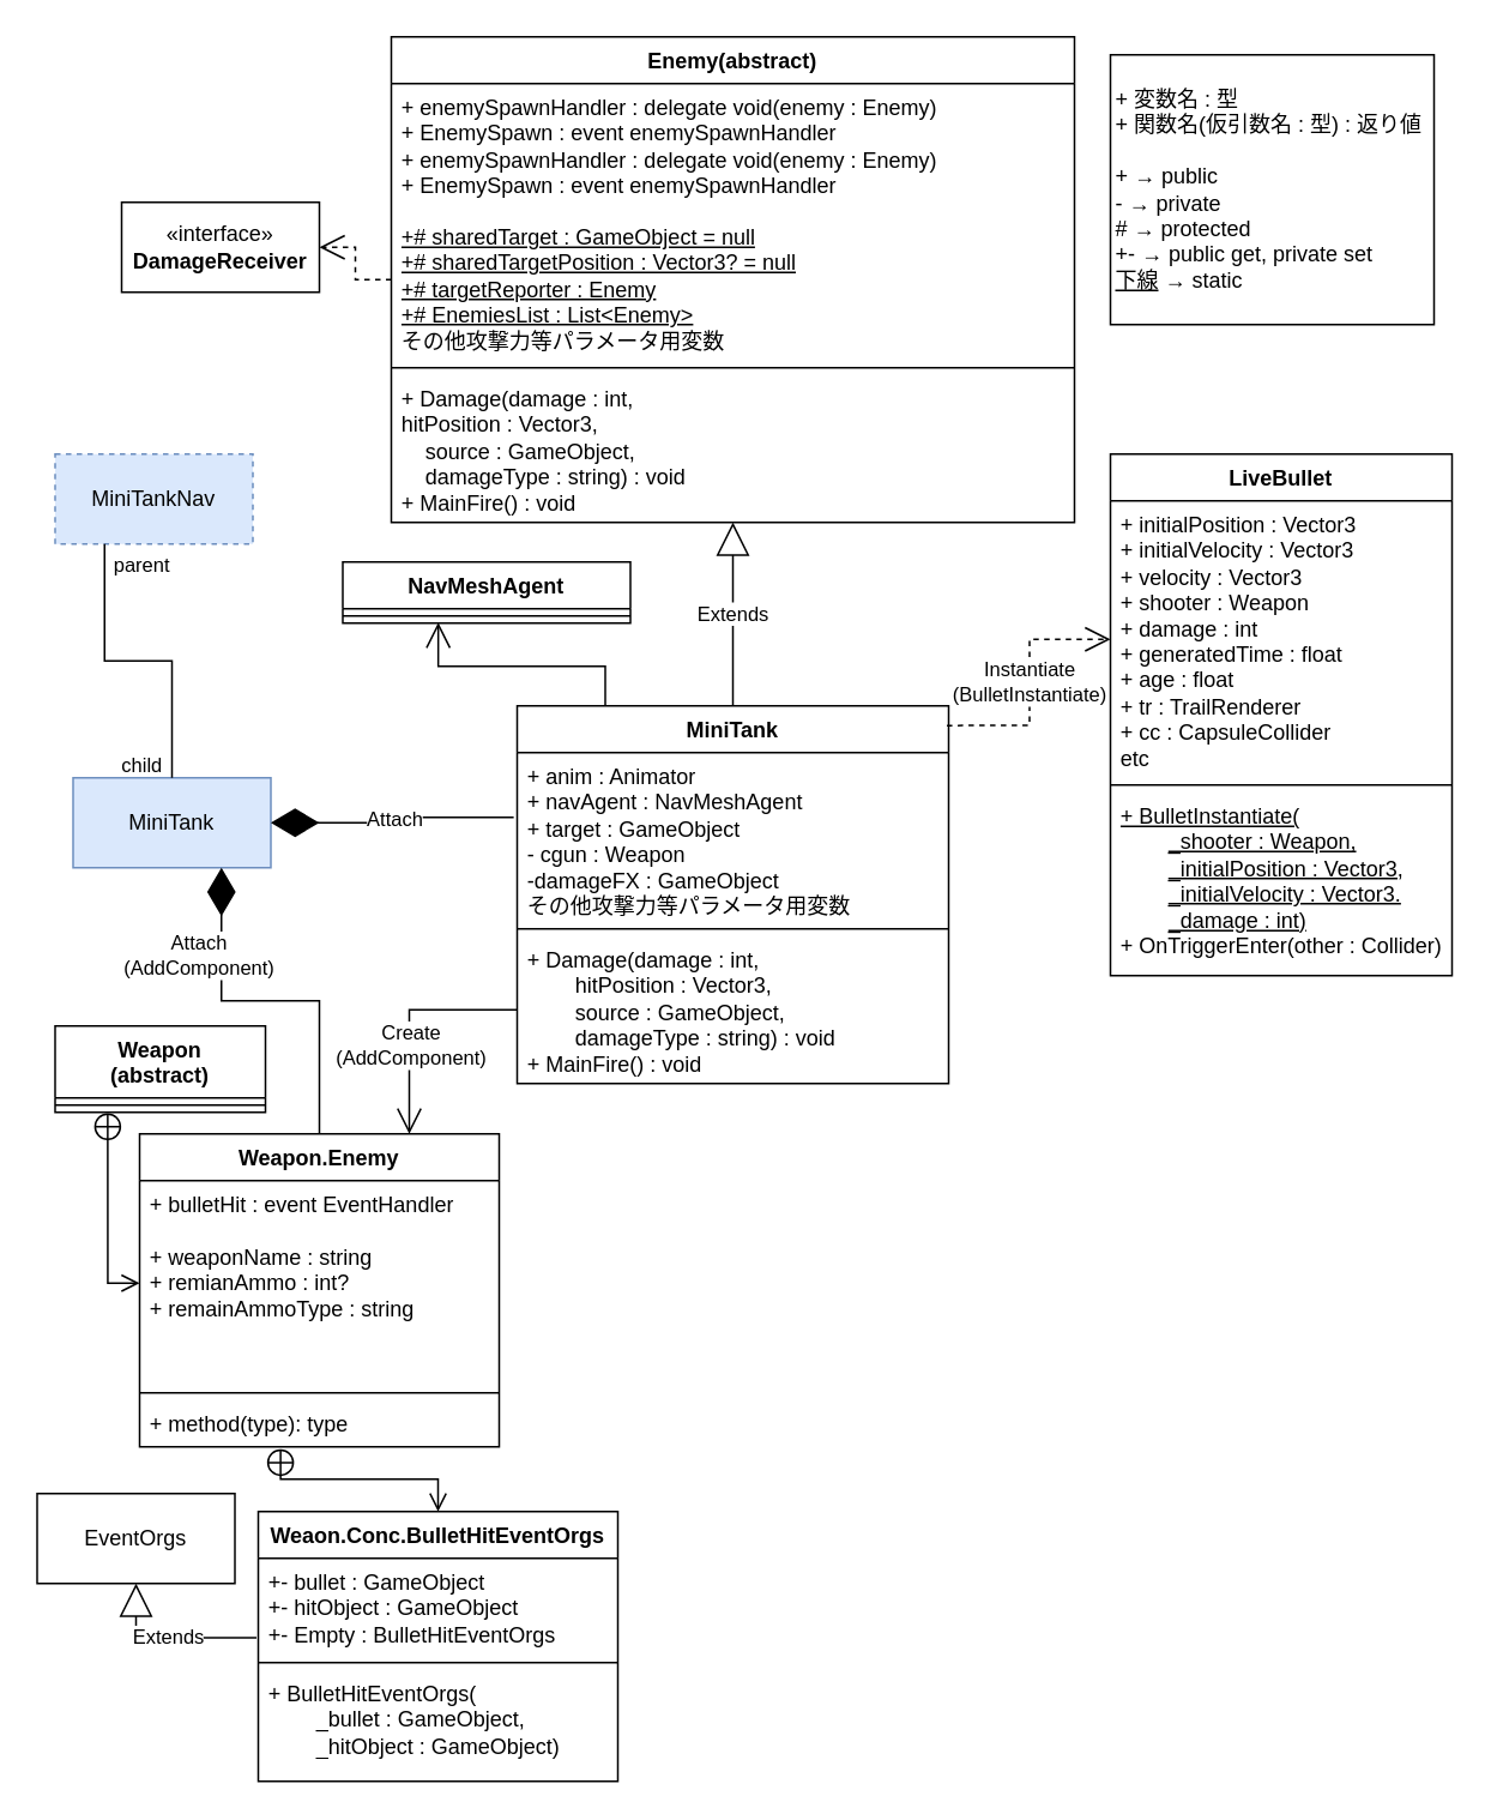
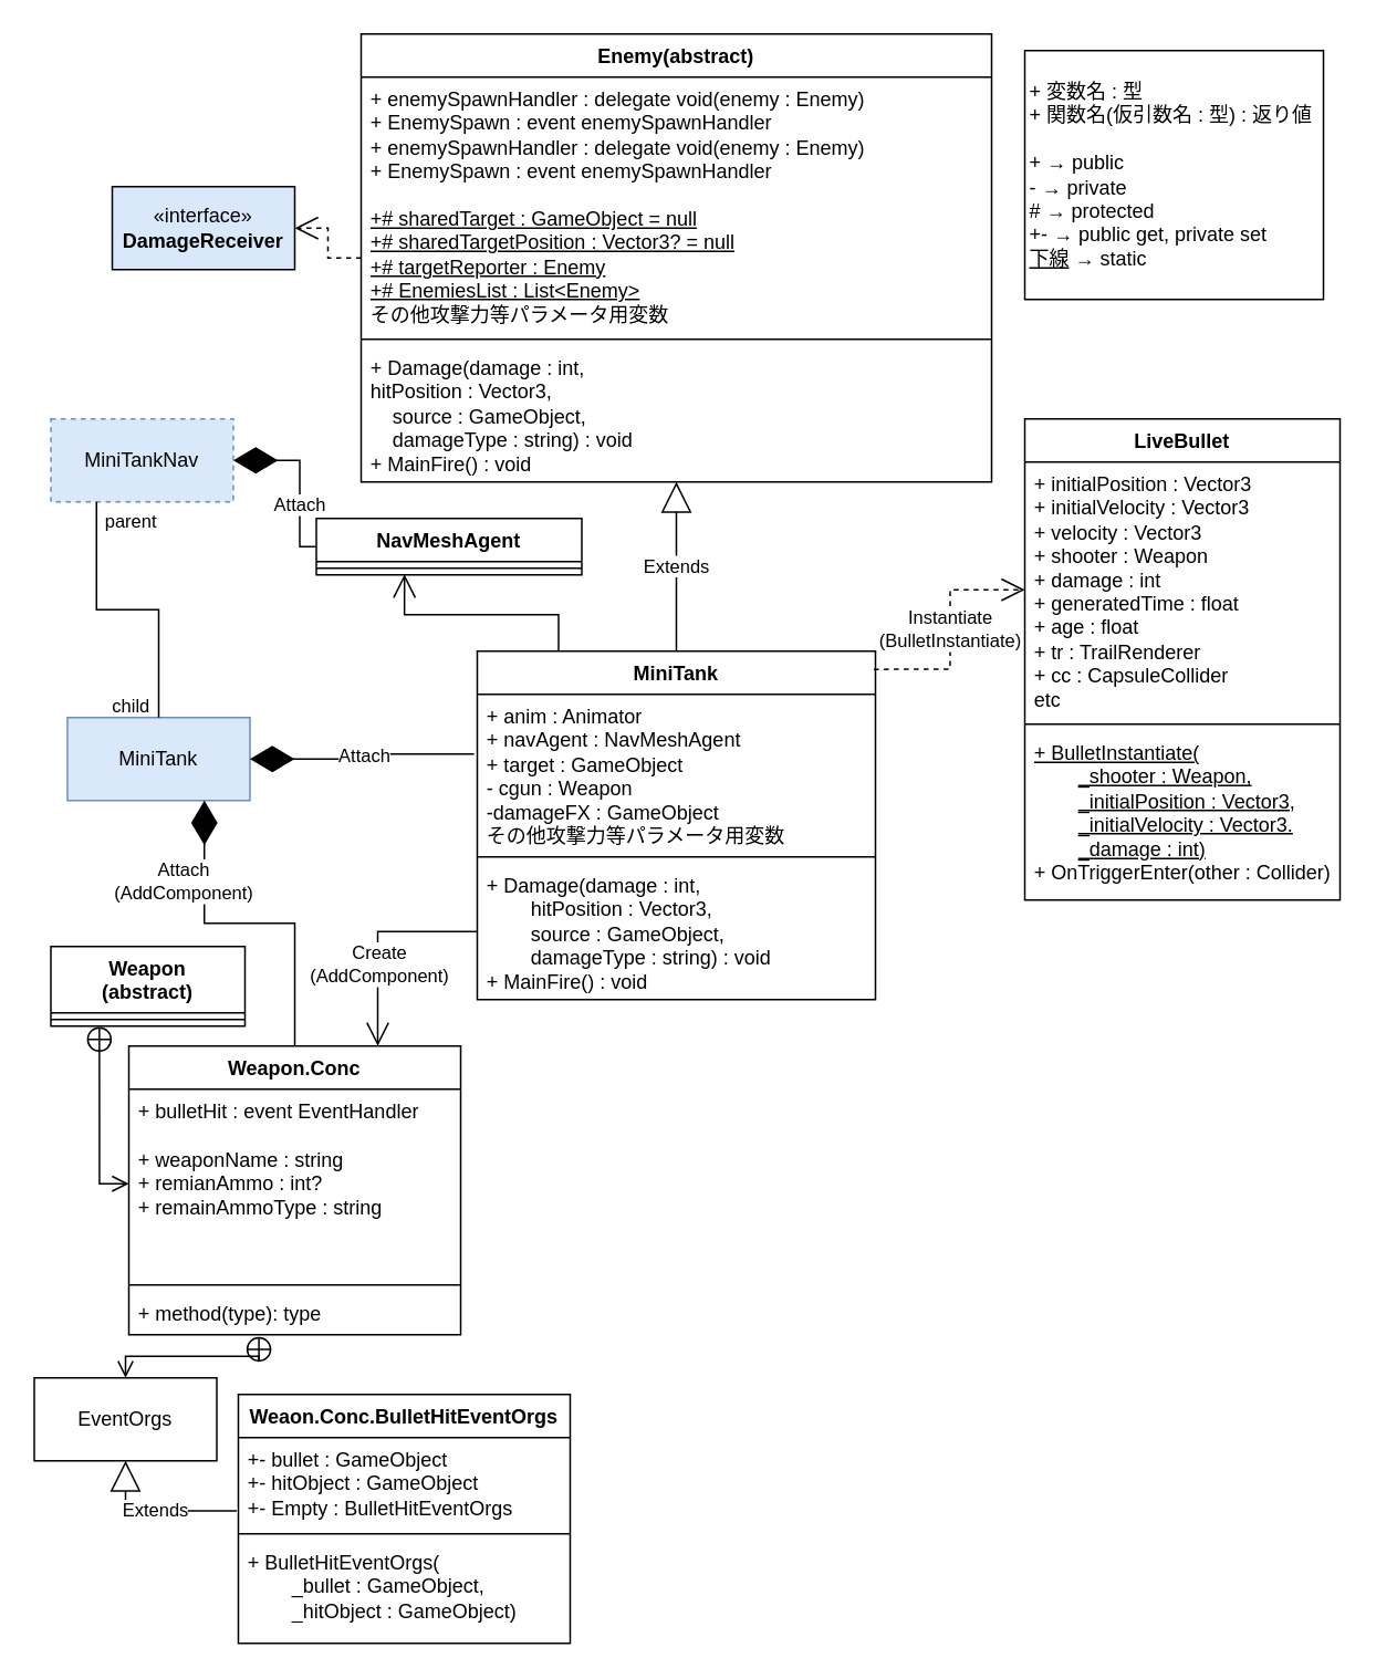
- <mxCell id="28" value="«interface»&lt;br&gt;&lt;b&gt;DamageReceiver&lt;/b&gt;" style="html=1;whiteSpace=wrap;" vertex="1" parent="1"><mxGeometry x="67" y="112" width="110" height="50" as="geometry" /></mxCell>
+ <mxCell id="28" value="«interface»&lt;br&gt;&lt;b&gt;DamageReceiver&lt;/b&gt;" style="html=1;whiteSpace=wrap;fillColor=#dae8fc;" vertex="1" parent="1"><mxGeometry x="67" y="112" width="110" height="50" as="geometry" /></mxCell>
+ <mxCell id="20" value="" style="endArrow=diamondThin;endFill=1;endSize=24;html=1;rounded=0;exitX=0;exitY=0.5;exitDx=0;exitDy=0;entryX=1;entryY=0.5;entryDx=0;entryDy=0;edgeStyle=orthogonalEdgeStyle;" edge="1" parent="1" source="18" target="11"><mxGeometry width="160" relative="1" as="geometry"><mxPoint x="180" y="342" as="sourcePoint" /><mxPoint x="340" y="342" as="targetPoint" /><Array as="points"><mxPoint x="180" y="329" /><mxPoint x="180" y="277" /></Array></mxGeometry></mxCell>
+ <mxCell id="21" value="Attach" style="edgeLabel;html=1;align=center;verticalAlign=middle;resizable=0;points=[];" vertex="1" connectable="0" parent="20"><mxGeometry x="-0.291" y="1" relative="1" as="geometry"><mxPoint as="offset" /></mxGeometry></mxCell>
- <mxCell id="31" value="Weapon.Enemy" style="swimlane;fontStyle=1;align=center;verticalAlign=top;childLayout=stackLayout;horizontal=1;startSize=26;horizontalStack=0;resizeParent=1;resizeParentMax=0;resizeLast=0;collapsible=1;marginBottom=0;whiteSpace=wrap;html=1;" vertex="1" parent="1"><mxGeometry x="77" y="630" width="200" height="174" as="geometry" /></mxCell>
+ <mxCell id="31" value="Weapon.Conc" style="swimlane;fontStyle=1;align=center;verticalAlign=top;childLayout=stackLayout;horizontal=1;startSize=26;horizontalStack=0;resizeParent=1;resizeParentMax=0;resizeLast=0;collapsible=1;marginBottom=0;whiteSpace=wrap;html=1;" vertex="1" parent="1"><mxGeometry x="77" y="630" width="200" height="174" as="geometry" /></mxCell>
- <mxCell id="44" value="" style="endArrow=open;startArrow=circlePlus;endFill=0;startFill=0;endSize=8;html=1;rounded=0;exitX=0.392;exitY=1.029;exitDx=0;exitDy=0;exitPerimeter=0;edgeStyle=orthogonalEdgeStyle;" edge="1" parent="1" source="34" target="38"><mxGeometry width="160" relative="1" as="geometry"><mxPoint x="197" y="820" as="sourcePoint" /><mxPoint x="357" y="820" as="targetPoint" /></mxGeometry></mxCell>
+ <mxCell id="44" value="" style="endArrow=open;startArrow=circlePlus;endFill=0;startFill=0;endSize=8;html=1;rounded=0;exitX=0.392;exitY=1.029;exitDx=0;exitDy=0;exitPerimeter=0;edgeStyle=orthogonalEdgeStyle;" edge="1" parent="1" source="34" target="42"><mxGeometry width="160" relative="1" as="geometry"><mxPoint x="197" y="820" as="sourcePoint" /><mxPoint x="357" y="820" as="targetPoint" /></mxGeometry></mxCell>
